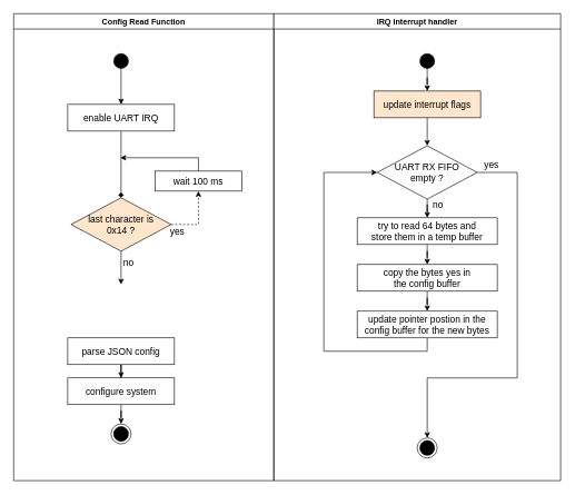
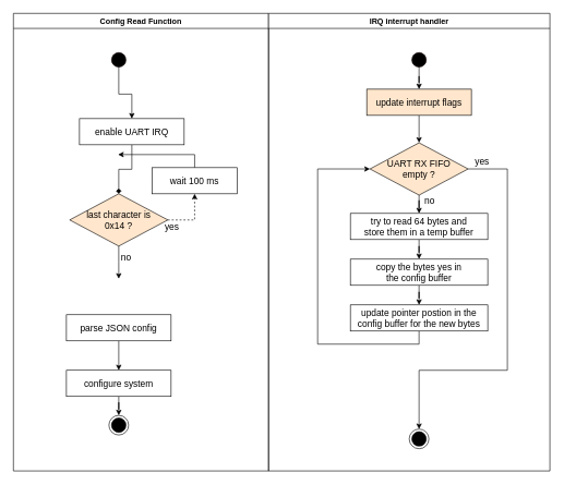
- <mxCell id="15" value="enable UART IRQ" style="fontSize=14;" vertex="1" parent="2"><mxGeometry x="81" y="136" width="160" height="40" as="geometry" /></mxCell>
+ <mxCell id="15" value="enable UART IRQ" style="fontSize=14;" vertex="1" parent="2"><mxGeometry x="101" y="161" width="160" height="40" as="geometry" /></mxCell>
- <mxCell id="29" value="UART RX FIFO&lt;br&gt;empty ?" style="rhombus;whiteSpace=wrap;html=1;fontSize=14;" vertex="1" parent="19"><mxGeometry x="155" y="198" width="150" height="80" as="geometry" /></mxCell>
+ <mxCell id="29" value="UART RX FIFO&lt;br&gt;empty ?" style="rhombus;whiteSpace=wrap;html=1;fontSize=14;fillColor=#ffe6cc;" vertex="1" parent="19"><mxGeometry x="155" y="198" width="150" height="80" as="geometry" /></mxCell>
- <mxCell id="14" value="wait 100 ms" style="fontSize=14;" vertex="1" parent="2"><mxGeometry x="212" y="236" width="130" height="30" as="geometry" /></mxCell>
+ <mxCell id="14" value="wait 100 ms" style="fontSize=14;" vertex="1" parent="2"><mxGeometry x="212" y="236" width="130" height="40" as="geometry" /></mxCell>
- <mxCell id="4" value="parse JSON config" style="fontSize=14;" vertex="1" parent="2"><mxGeometry x="81" y="486" width="160" height="40" as="geometry" /></mxCell>
+ <mxCell id="4" value="parse JSON config" style="fontSize=14;" vertex="1" parent="2"><mxGeometry x="81" y="461" width="160" height="40" as="geometry" /></mxCell>
